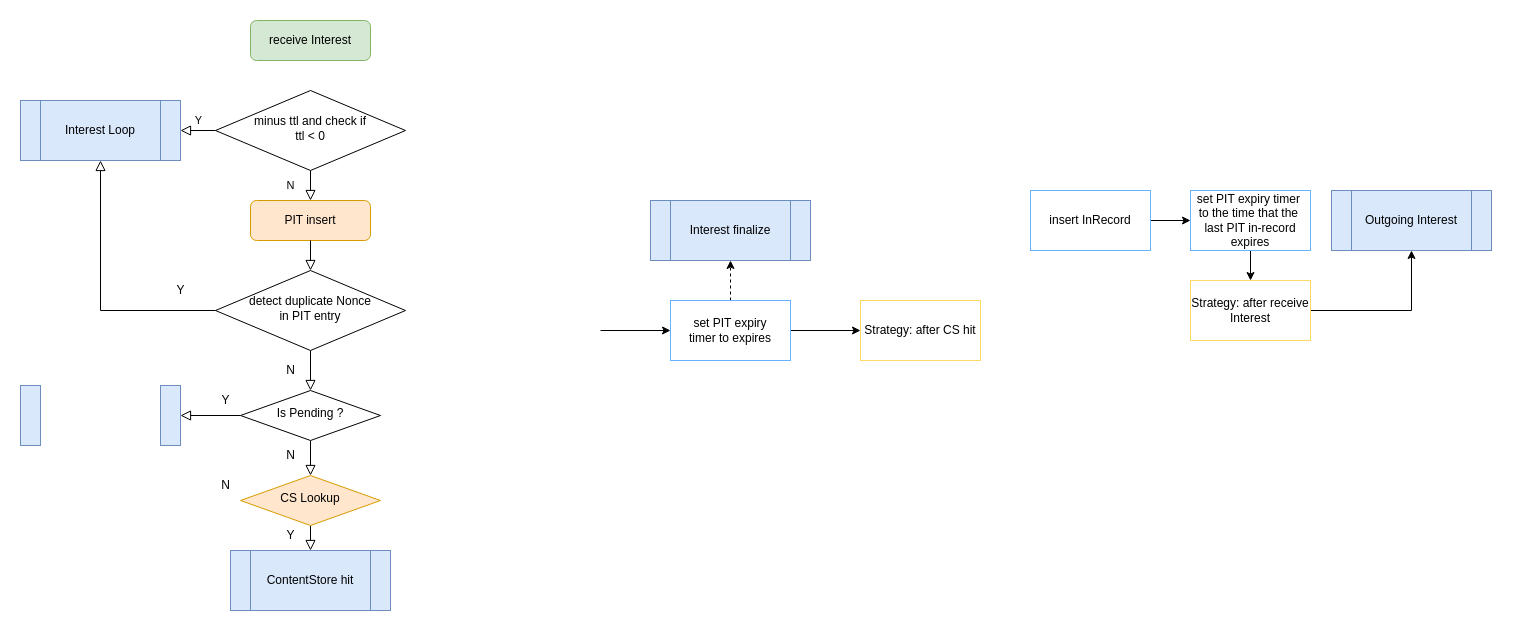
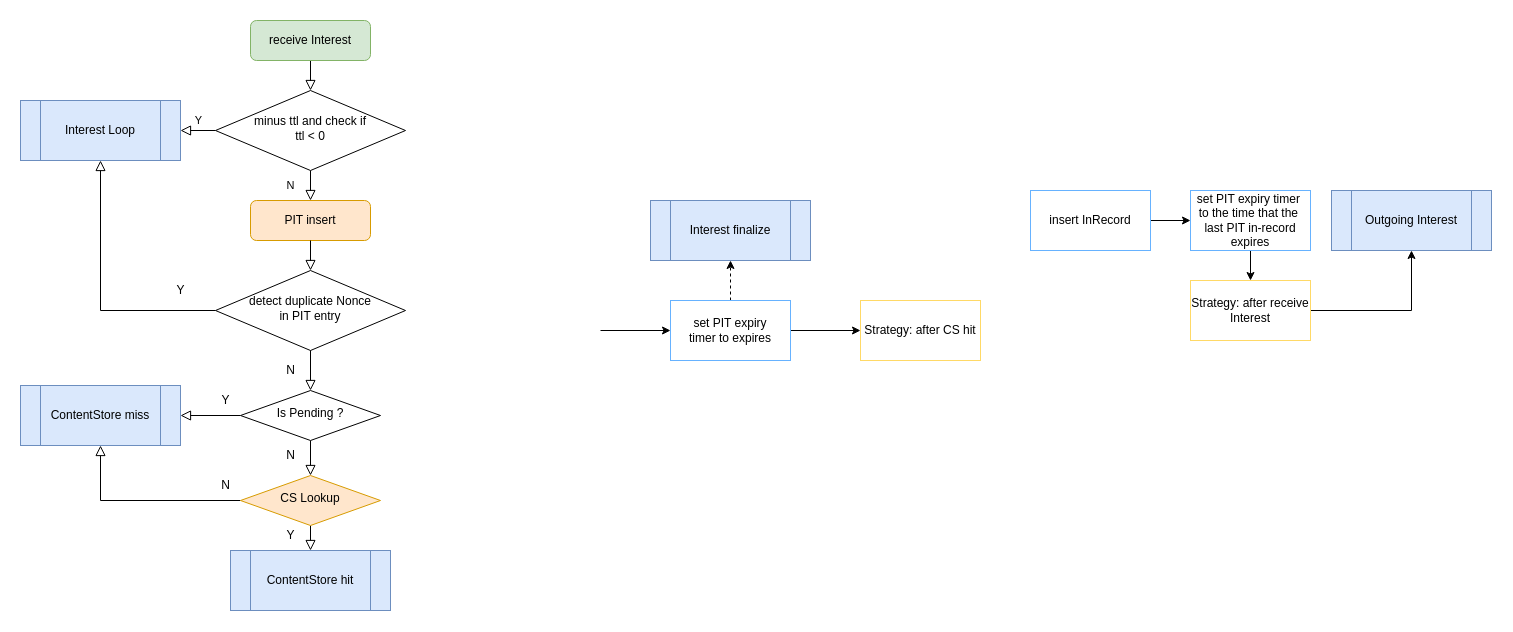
+ <mxCell id="2" value="" style="rounded=0;html=1;jettySize=auto;orthogonalLoop=1;fontSize=11;endArrow=block;endFill=0;endSize=8;strokeWidth=1;shadow=0;labelBackgroundColor=none;edgeStyle=orthogonalEdgeStyle;" parent="1" source="3" target="6" edge="1"><mxGeometry relative="1" as="geometry" /></mxCell>
+ <mxCell id="22" value="ContentStore miss" style="rounded=0;whiteSpace=wrap;html=1;fillColor=#dae8fc;strokeColor=#6c8ebf;" parent="21" vertex="1"><mxGeometry x="20" width="120" height="60" as="geometry" /></mxCell>
+ <mxCell id="26" style="edgeStyle=orthogonalEdgeStyle;rounded=0;orthogonalLoop=1;jettySize=auto;html=1;exitX=0;exitY=0.5;exitDx=0;exitDy=0;entryX=0.5;entryY=1;entryDx=0;entryDy=0;shadow=0;strokeWidth=1;labelBackgroundColor=none;endFill=0;endArrow=block;endSize=8;" parent="1" source="28" target="22" edge="1"><mxGeometry relative="1" as="geometry" /></mxCell>
